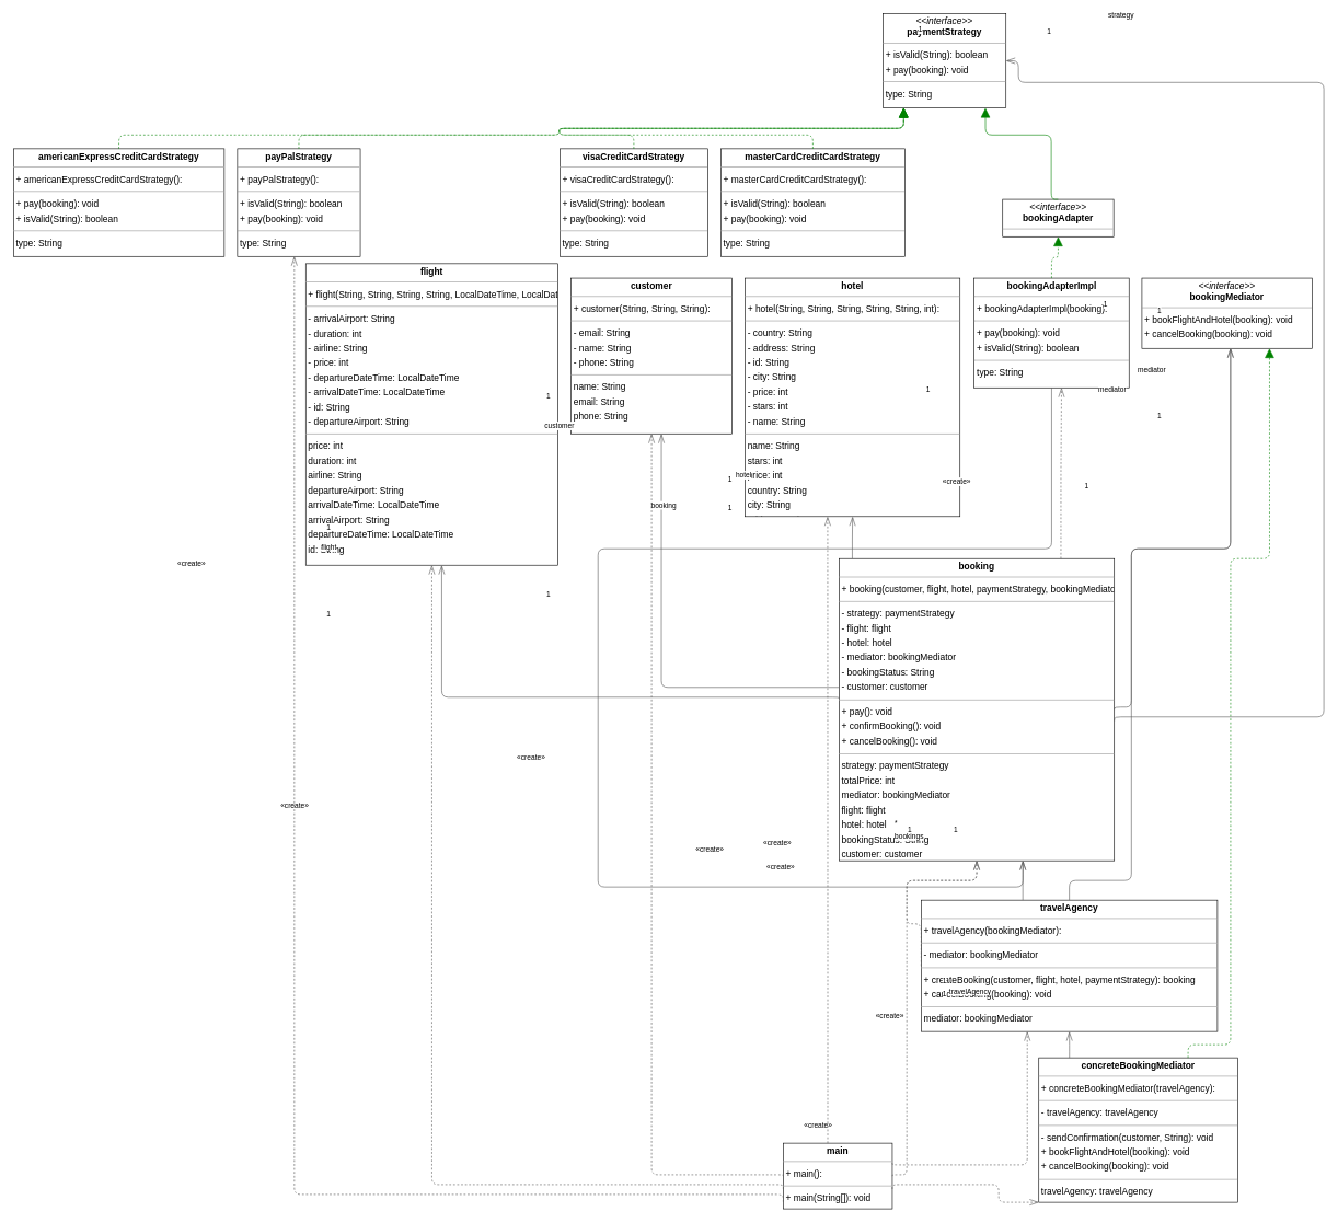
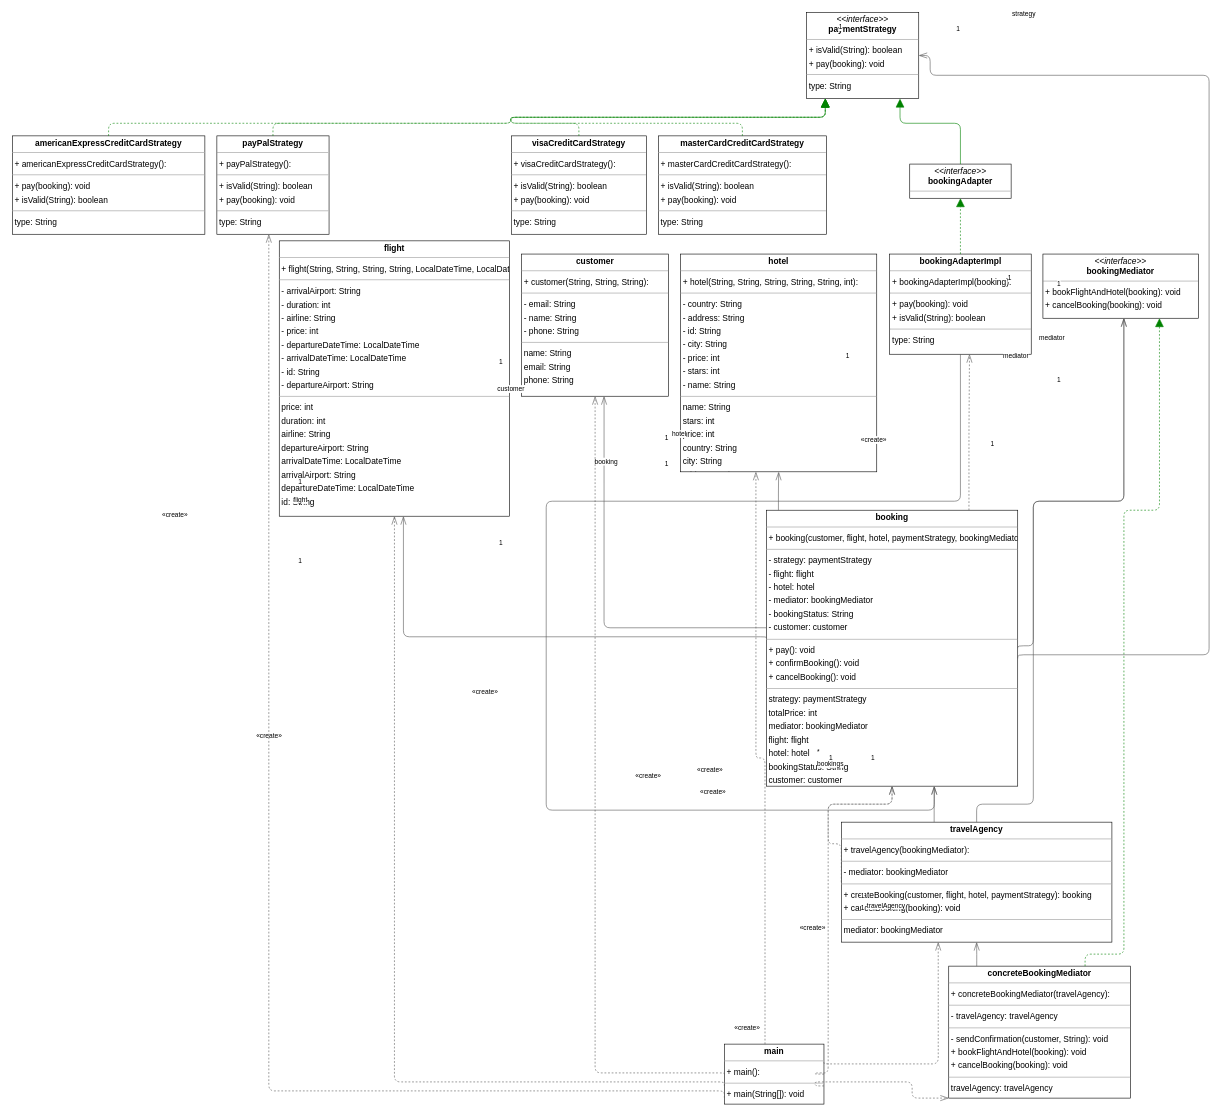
- <mxCell id="4" value="&lt;p style=&quot;margin:0px;margin-top:4px;text-align:center;&quot;&gt;&lt;i&gt;&amp;lt;&amp;lt;interface&amp;gt;&amp;gt;&lt;/i&gt;&lt;br/&gt;&lt;b&gt;bookingAdapter&lt;/b&gt;&lt;/p&gt;&lt;hr size=&quot;1&quot;/&gt;" style="verticalAlign=top;align=left;overflow=fill;fontSize=14;fontFamily=Helvetica;html=1;rounded=0;shadow=0;comic=0;labelBackgroundColor=none;strokeWidth=1;" parent="1" vertex="1"><mxGeometry x="1526" y="303" width="169" height="57" as="geometry" /></mxCell>
+ <mxCell id="4" value="&lt;p style=&quot;margin:0px;margin-top:4px;text-align:center;&quot;&gt;&lt;i&gt;&amp;lt;&amp;lt;interface&amp;gt;&amp;gt;&lt;/i&gt;&lt;br/&gt;&lt;b&gt;bookingAdapter&lt;/b&gt;&lt;/p&gt;&lt;hr size=&quot;1&quot;/&gt;" style="verticalAlign=top;align=left;overflow=fill;fontSize=14;fontFamily=Helvetica;html=1;rounded=0;shadow=0;comic=0;labelBackgroundColor=none;strokeWidth=1;" parent="1" vertex="1"><mxGeometry x="1516" y="273" width="169" height="57" as="geometry" /></mxCell>
- <mxCell id="11" value="&lt;p style=&quot;margin:0px;margin-top:4px;text-align:center;&quot;&gt;&lt;b&gt;main&lt;/b&gt;&lt;/p&gt;&lt;hr size=&quot;1&quot;/&gt;&lt;p style=&quot;margin:0 0 0 4px;line-height:1.6;&quot;&gt;+ main(): &lt;/p&gt;&lt;hr size=&quot;1&quot;/&gt;&lt;p style=&quot;margin:0 0 0 4px;line-height:1.6;&quot;&gt;+ main(String[]): void&lt;/p&gt;" style="verticalAlign=top;align=left;overflow=fill;fontSize=14;fontFamily=Helvetica;html=1;rounded=0;shadow=0;comic=0;labelBackgroundColor=none;strokeWidth=1;" parent="1" vertex="1"><mxGeometry x="1192" y="1740" width="166" height="100" as="geometry" /></mxCell>
+ <mxCell id="11" value="&lt;p style=&quot;margin:0px;margin-top:4px;text-align:center;&quot;&gt;&lt;b&gt;main&lt;/b&gt;&lt;/p&gt;&lt;hr size=&quot;1&quot;/&gt;&lt;p style=&quot;margin:0 0 0 4px;line-height:1.6;&quot;&gt;+ main(): &lt;/p&gt;&lt;hr size=&quot;1&quot;/&gt;&lt;p style=&quot;margin:0 0 0 4px;line-height:1.6;&quot;&gt;+ main(String[]): void&lt;/p&gt;" style="verticalAlign=top;align=left;overflow=fill;fontSize=14;fontFamily=Helvetica;html=1;rounded=0;shadow=0;comic=0;labelBackgroundColor=none;strokeWidth=1;" parent="1" vertex="1"><mxGeometry x="1207" y="1740" width="166" height="100" as="geometry" /></mxCell>
